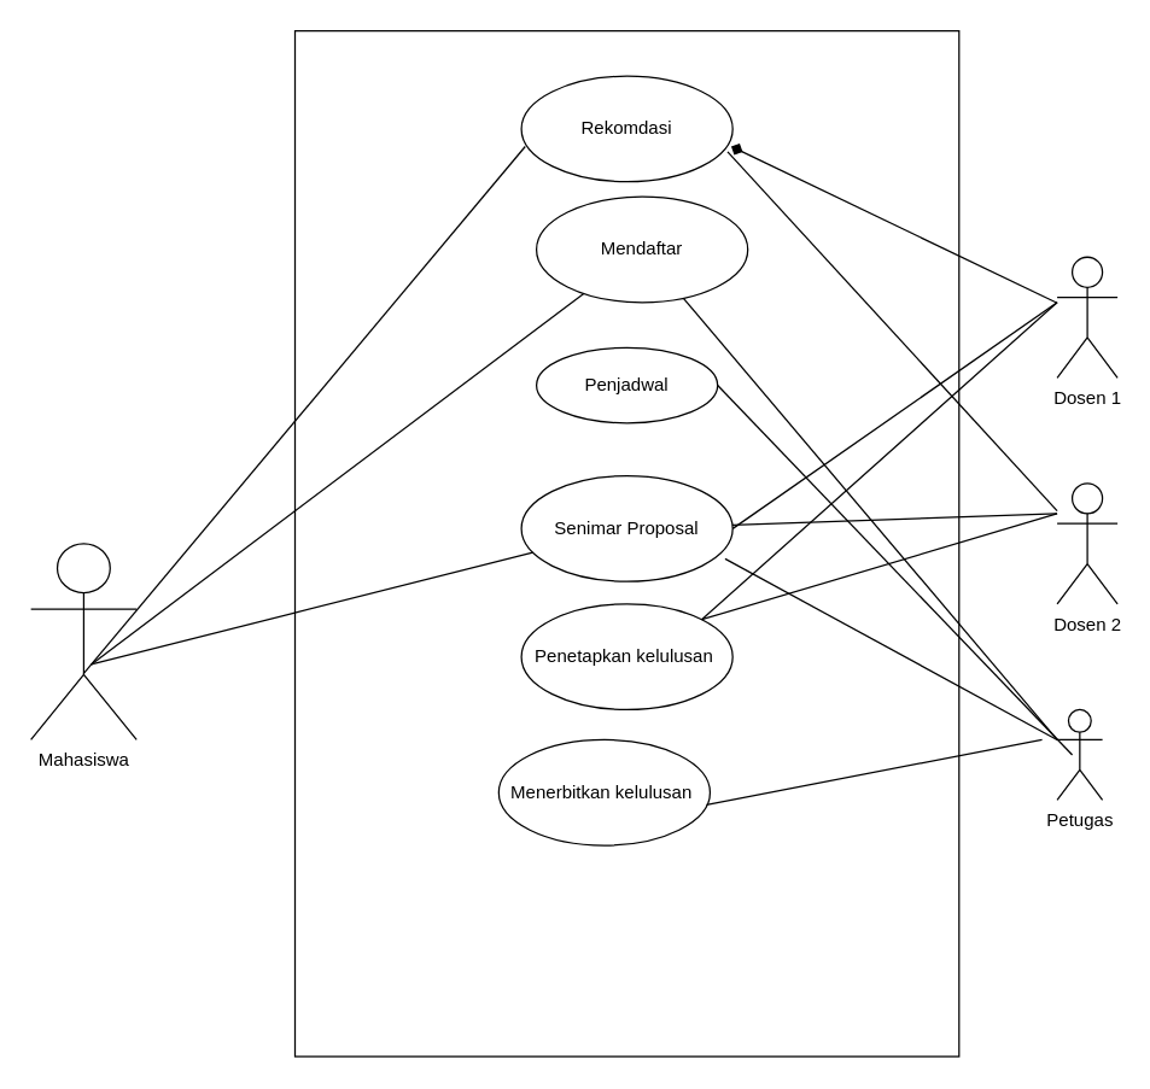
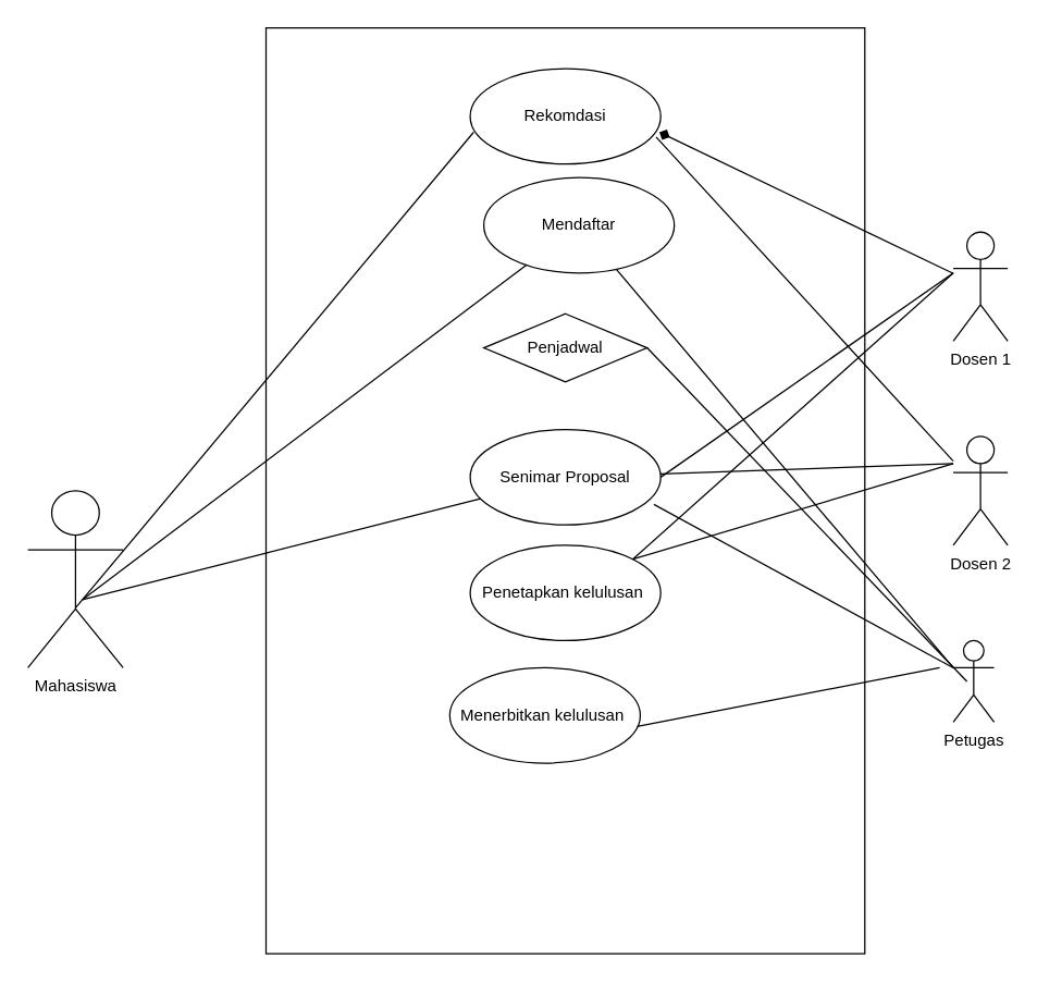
- <mxCell id="25" value="Penjadwal" style="ellipse;whiteSpace=wrap;html=1;strokeColor=#000000;fillColor=none;" vertex="1" parent="1"><mxGeometry x="355" y="230" width="120" height="50" as="geometry" /></mxCell>
+ <mxCell id="25" value="Penjadwal" style="rhombus;whiteSpace=wrap;html=1;strokeColor=#000000;fillColor=none;" vertex="1" parent="1"><mxGeometry x="355" y="230" width="120" height="50" as="geometry" /></mxCell>
